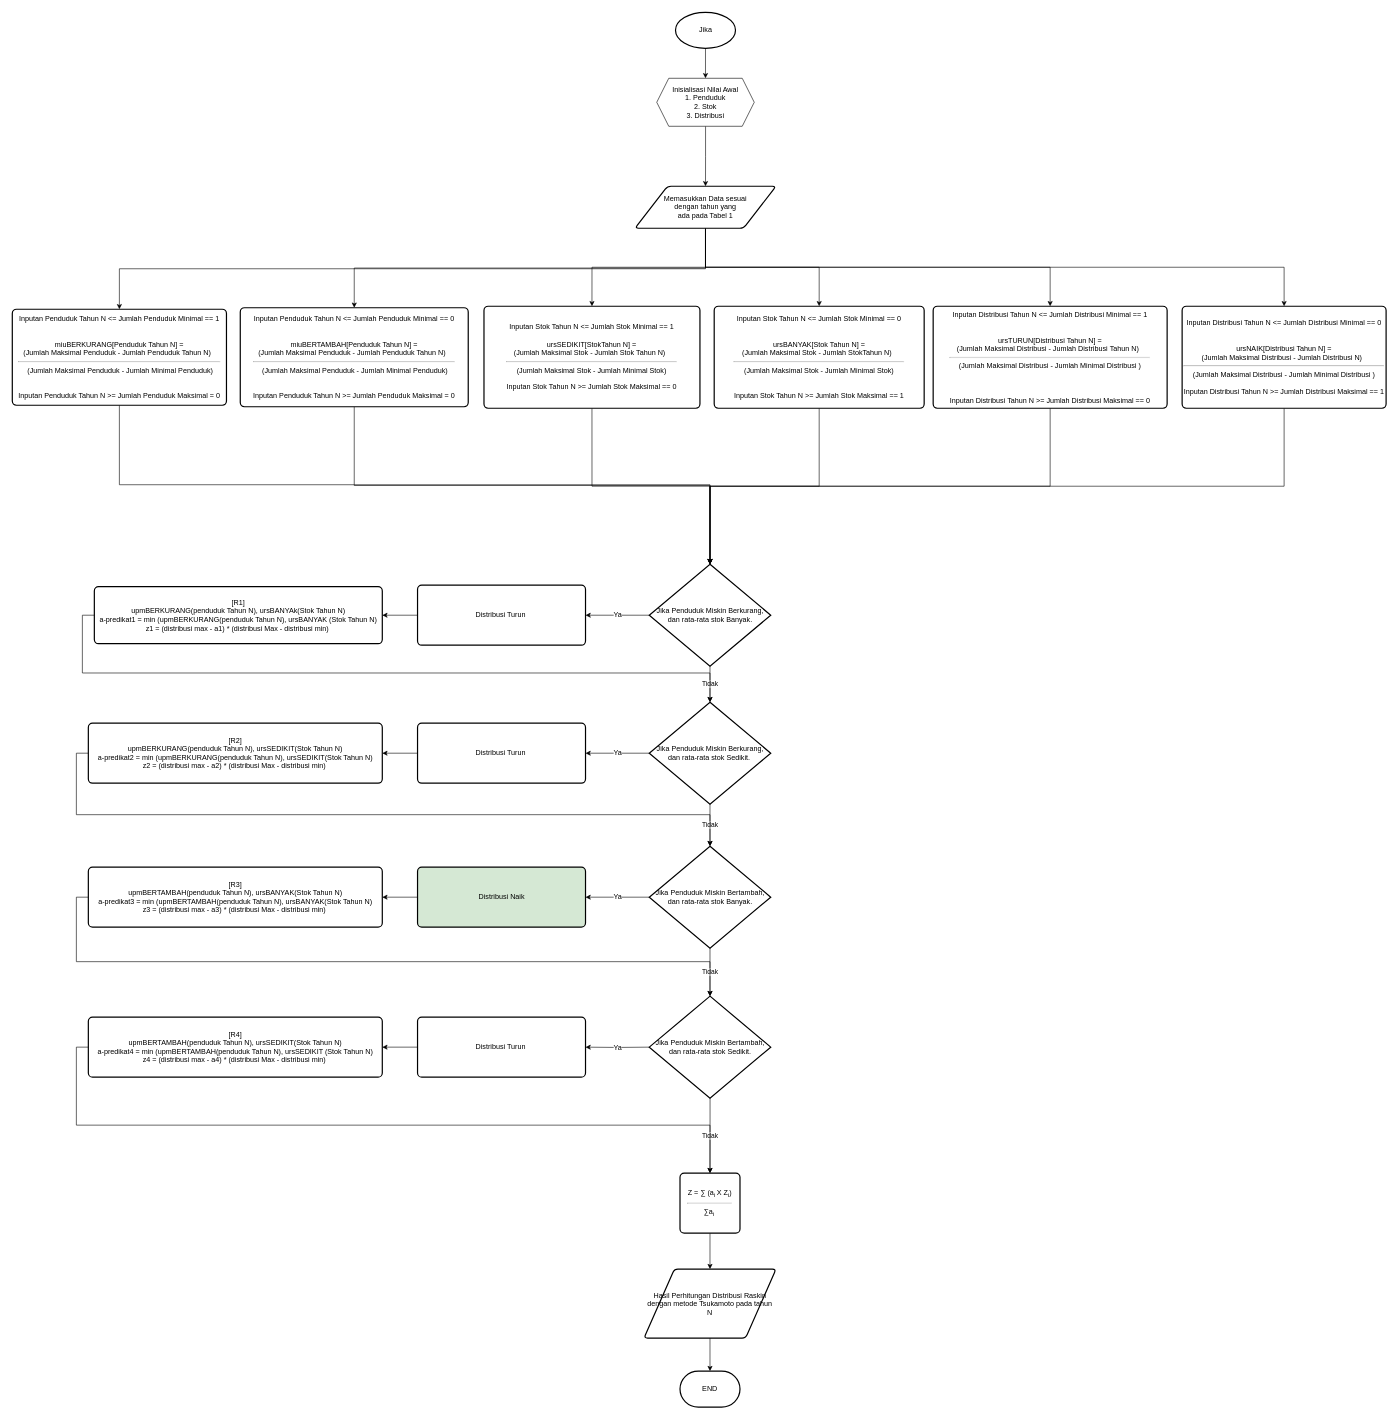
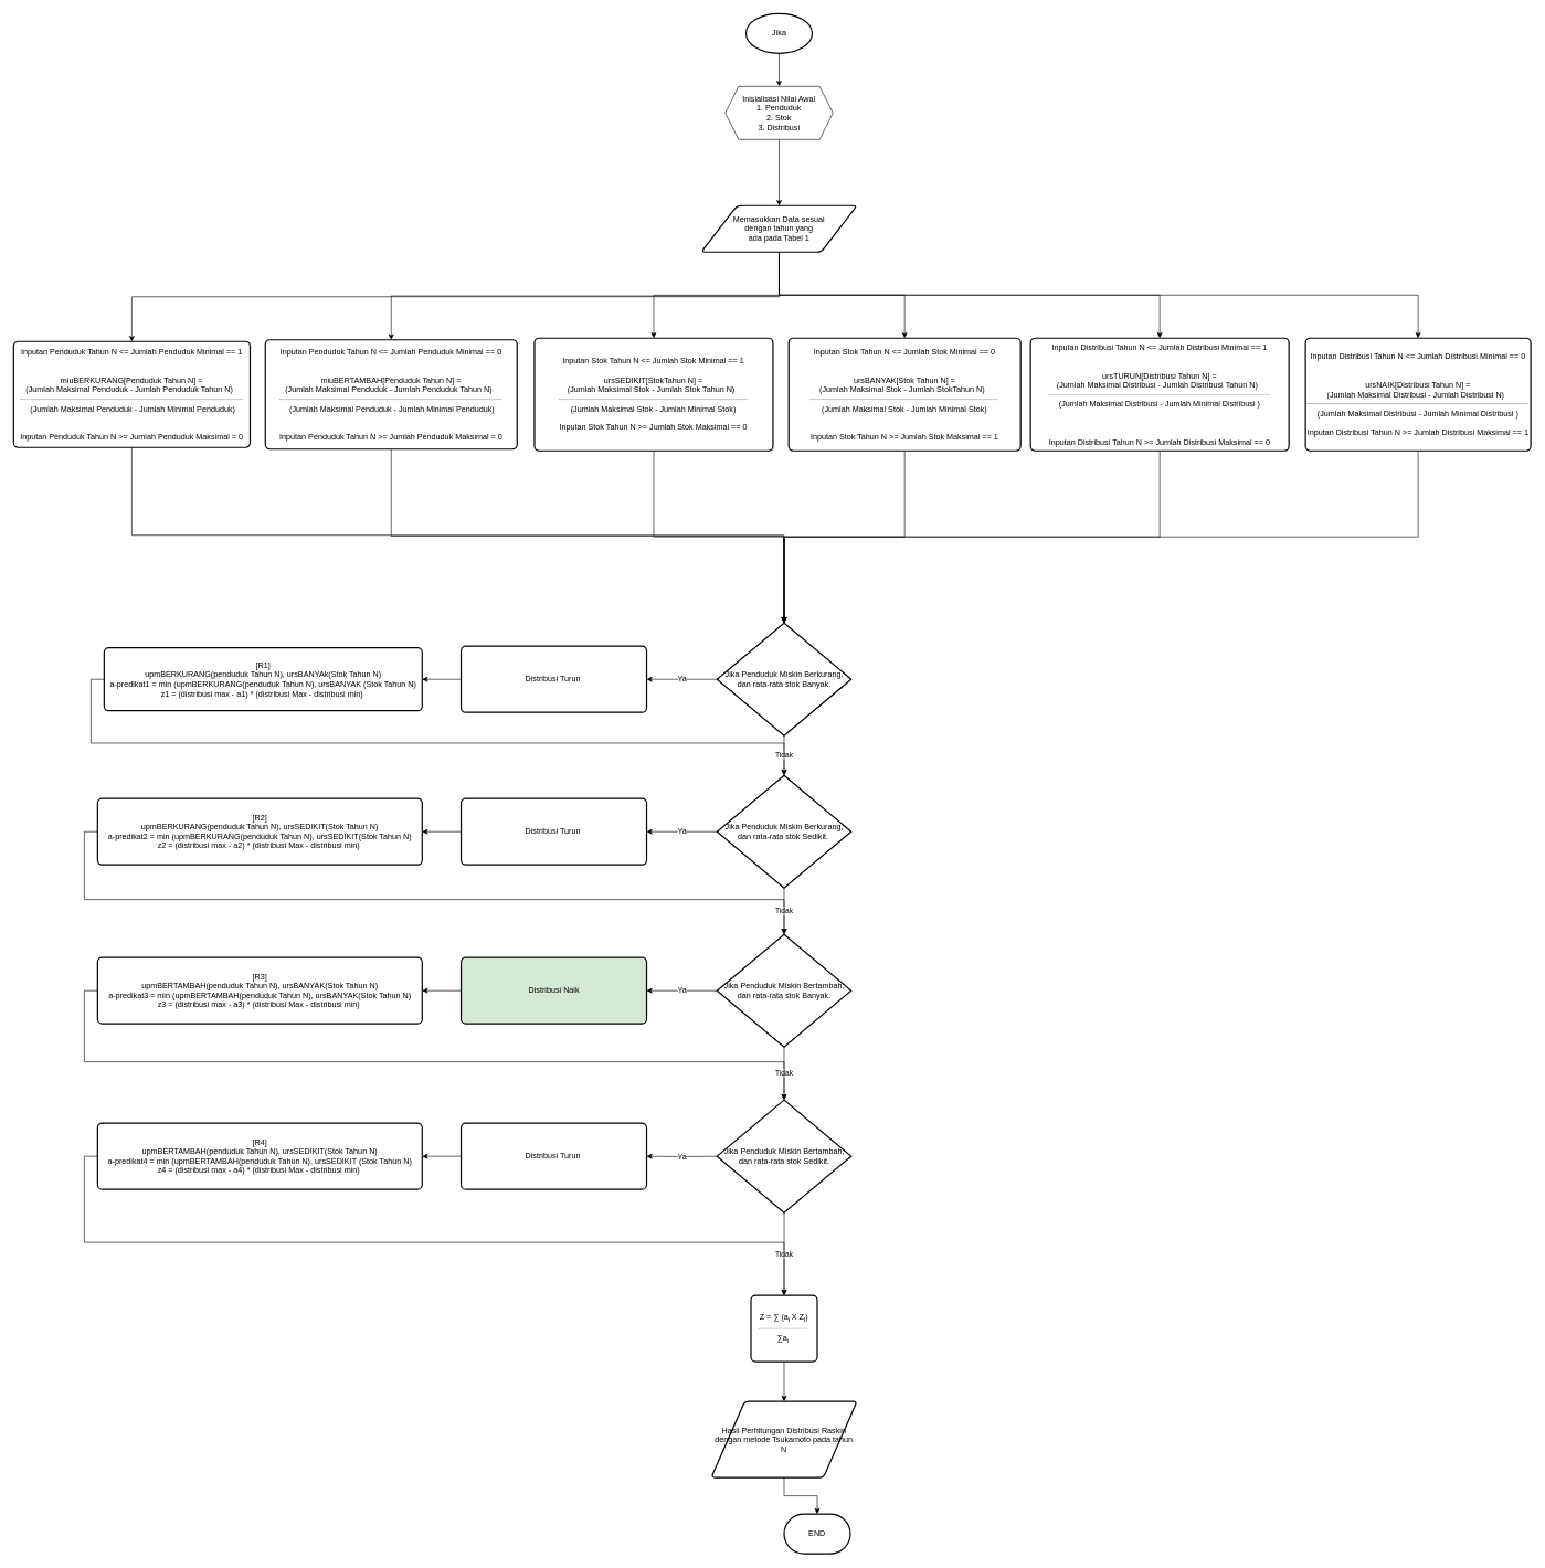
- <mxCell id="37" value="END" style="strokeWidth=2;html=1;shape=mxgraph.flowchart.terminator;whiteSpace=wrap;fontSize=12;verticalAlign=middle;" parent="1" vertex="1"><mxGeometry x="1133" y="2285" width="100" height="60" as="geometry" /></mxCell>
+ <mxCell id="37" value="END" style="strokeWidth=2;html=1;shape=mxgraph.flowchart.terminator;whiteSpace=wrap;fontSize=12;verticalAlign=middle;" parent="1" vertex="1"><mxGeometry x="1183" y="2285" width="100" height="60" as="geometry" /></mxCell>
